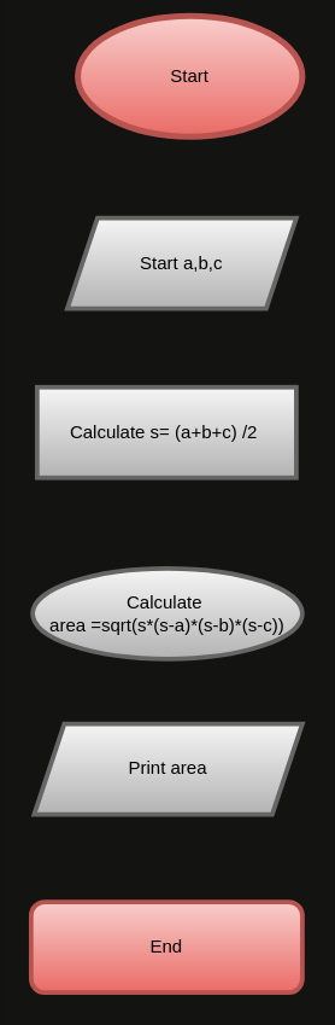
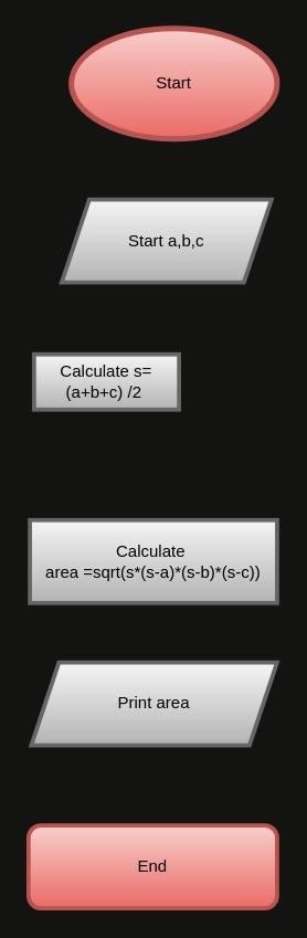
- <mxCell id="2" value="Start" style="ellipse;whiteSpace=wrap;html=1;fillColor=#f8cecc;strokeColor=#b85450;strokeWidth=4;fillStyle=solid;gradientColor=#ea6b66;" vertex="1" parent="1"><mxGeometry x="51" y="10" width="149" height="80" as="geometry" /></mxCell>
+ <mxCell id="2" value="Start" style="ellipse;whiteSpace=wrap;html=1;fillColor=#f8cecc;strokeColor=#b85450;strokeWidth=4;fillStyle=solid;gradientColor=#ea6b66;" vertex="1" parent="1"><mxGeometry x="51" y="20" width="149" height="80" as="geometry" /></mxCell>
- <mxCell id="3" value="Calculate s= (a+b+c) /2&amp;nbsp;" style="rounded=0;whiteSpace=wrap;html=1;strokeWidth=3;fillColor=#f5f5f5;gradientColor=#b3b3b3;strokeColor=#666666;" vertex="1" parent="1"><mxGeometry x="24" y="256" width="172" height="60" as="geometry" /></mxCell>
+ <mxCell id="3" value="Calculate s= (a+b+c) /2&amp;nbsp;" style="rounded=0;whiteSpace=wrap;html=1;strokeWidth=3;fillColor=#f5f5f5;gradientColor=#b3b3b3;strokeColor=#666666;" vertex="1" parent="1"><mxGeometry x="24" y="256" width="105" height="40" as="geometry" /></mxCell>
- <mxCell id="4" value="Calculate&amp;nbsp;&lt;div&gt;area =sqrt(s*(s-a)*(s-b)*(s-c))&lt;/div&gt;" style="ellipse;whiteSpace=wrap;html=1;strokeWidth=3;fillColor=#f5f5f5;gradientColor=#b3b3b3;strokeColor=#666666;" vertex="1" parent="1"><mxGeometry x="21" y="376" width="179" height="60" as="geometry" /></mxCell>
+ <mxCell id="4" value="Calculate&amp;nbsp;&lt;div&gt;area =sqrt(s*(s-a)*(s-b)*(s-c))&lt;/div&gt;" style="rounded=0;whiteSpace=wrap;html=1;strokeWidth=3;fillColor=#f5f5f5;gradientColor=#b3b3b3;strokeColor=#666666;" vertex="1" parent="1"><mxGeometry x="21" y="376" width="179" height="60" as="geometry" /></mxCell>
